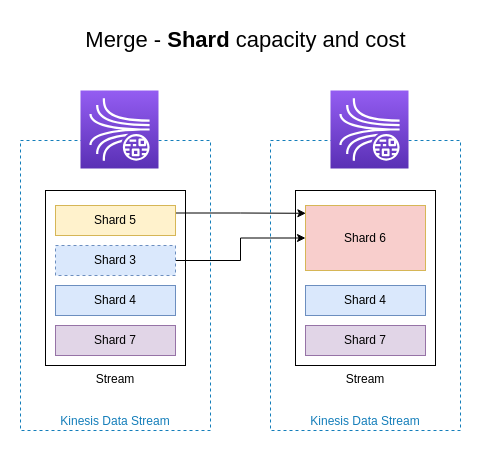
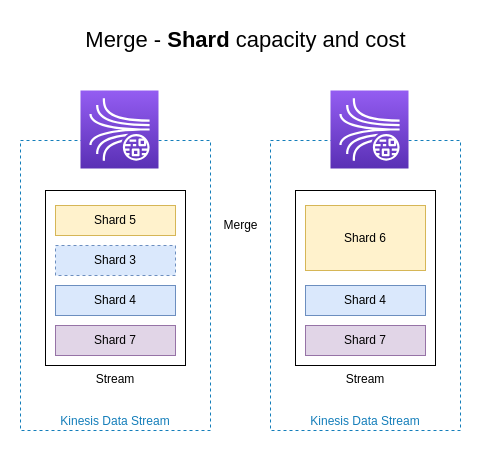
- <mxCell id="6" style="edgeStyle=orthogonalEdgeStyle;rounded=0;orthogonalLoop=1;jettySize=auto;html=1;exitX=1;exitY=0.25;exitDx=0;exitDy=0;entryX=0.003;entryY=0.12;entryDx=0;entryDy=0;entryPerimeter=0;" edge="1" parent="1" source="7" target="13"><mxGeometry relative="1" as="geometry" /></mxCell>
+ <mxCell id="17" value="Merge" style="text;html=1;align=center;verticalAlign=middle;resizable=0;points=[];autosize=1;strokeColor=none;fillColor=none;" vertex="1" parent="1"><mxGeometry x="210" y="210" width="60" height="30" as="geometry" /></mxCell>
- <mxCell id="13" value="Shard 6" style="rounded=0;whiteSpace=wrap;html=1;fillColor=#f8cecc;strokeColor=#d6b656;" vertex="1" parent="1"><mxGeometry x="305" y="205" width="120" height="65" as="geometry" /></mxCell>
+ <mxCell id="13" value="Shard 6" style="rounded=0;whiteSpace=wrap;html=1;fillColor=#fff2cc;strokeColor=#d6b656;" vertex="1" parent="1"><mxGeometry x="305" y="205" width="120" height="65" as="geometry" /></mxCell>
- <mxCell id="8" style="edgeStyle=orthogonalEdgeStyle;rounded=0;orthogonalLoop=1;jettySize=auto;html=1;entryX=0;entryY=0.5;entryDx=0;entryDy=0;" edge="1" parent="1" source="9" target="13"><mxGeometry relative="1" as="geometry" /></mxCell>
